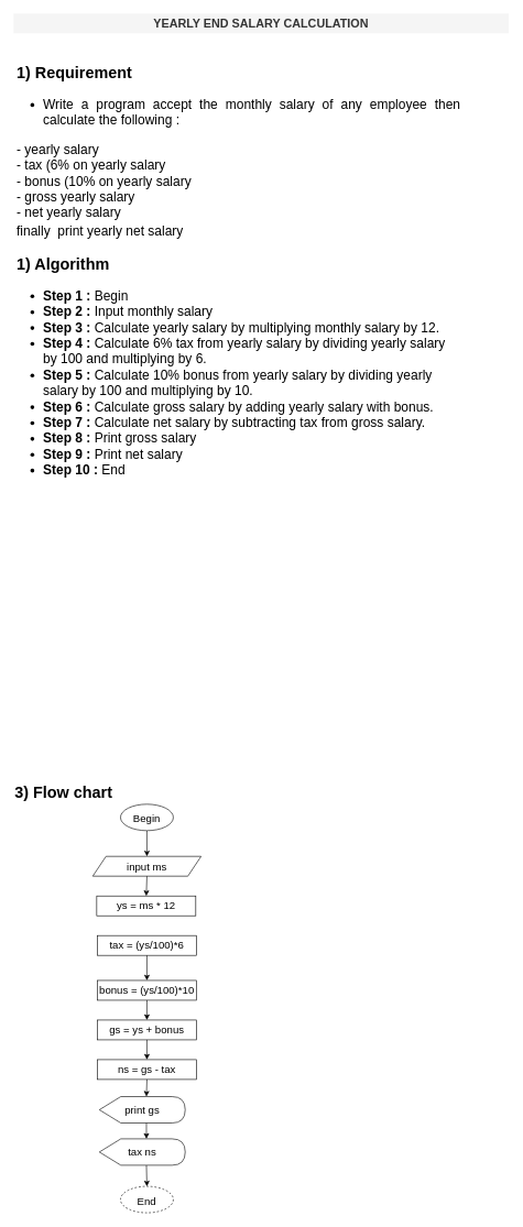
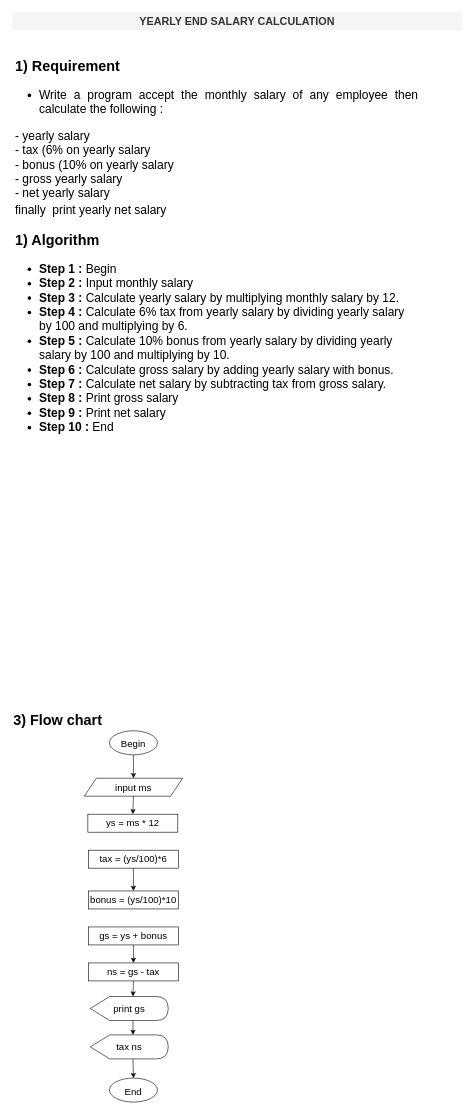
- <mxCell id="15" value="" style="endArrow=classic;html=1;rounded=0;exitX=0.5;exitY=1;exitDx=0;exitDy=0;entryX=0.5;entryY=0;entryDx=0;entryDy=0;" parent="1" source="13" target="14" edge="1"><mxGeometry width="50" height="50" relative="1" as="geometry"><mxPoint x="267" y="1615" as="sourcePoint" /><mxPoint x="317" y="1565" as="targetPoint" /></mxGeometry></mxCell>
- <mxCell id="23" value="&lt;span style=&quot;font-size: 16px&quot;&gt;End&lt;/span&gt;" style="ellipse;whiteSpace=wrap;html=1;fontSize=24;dashed=1;" parent="1" vertex="1"><mxGeometry x="182" y="1797" width="80" height="40" as="geometry" /></mxCell>
+ <mxCell id="23" value="&lt;span style=&quot;font-size: 16px&quot;&gt;End&lt;/span&gt;" style="ellipse;whiteSpace=wrap;html=1;fontSize=24;" parent="1" vertex="1"><mxGeometry x="182" y="1797" width="80" height="40" as="geometry" /></mxCell>
